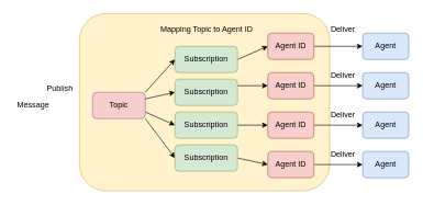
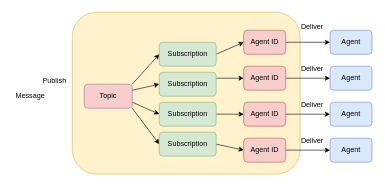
- <mxCell id="32" value="Mapping Topic to Agent ID" style="text;html=1;align=center;verticalAlign=middle;resizable=0;points=[];autosize=1;strokeColor=none;fillColor=none;" parent="1" vertex="1"><mxGeometry x="232.5" y="30" width="160" height="30" as="geometry" /></mxCell>
